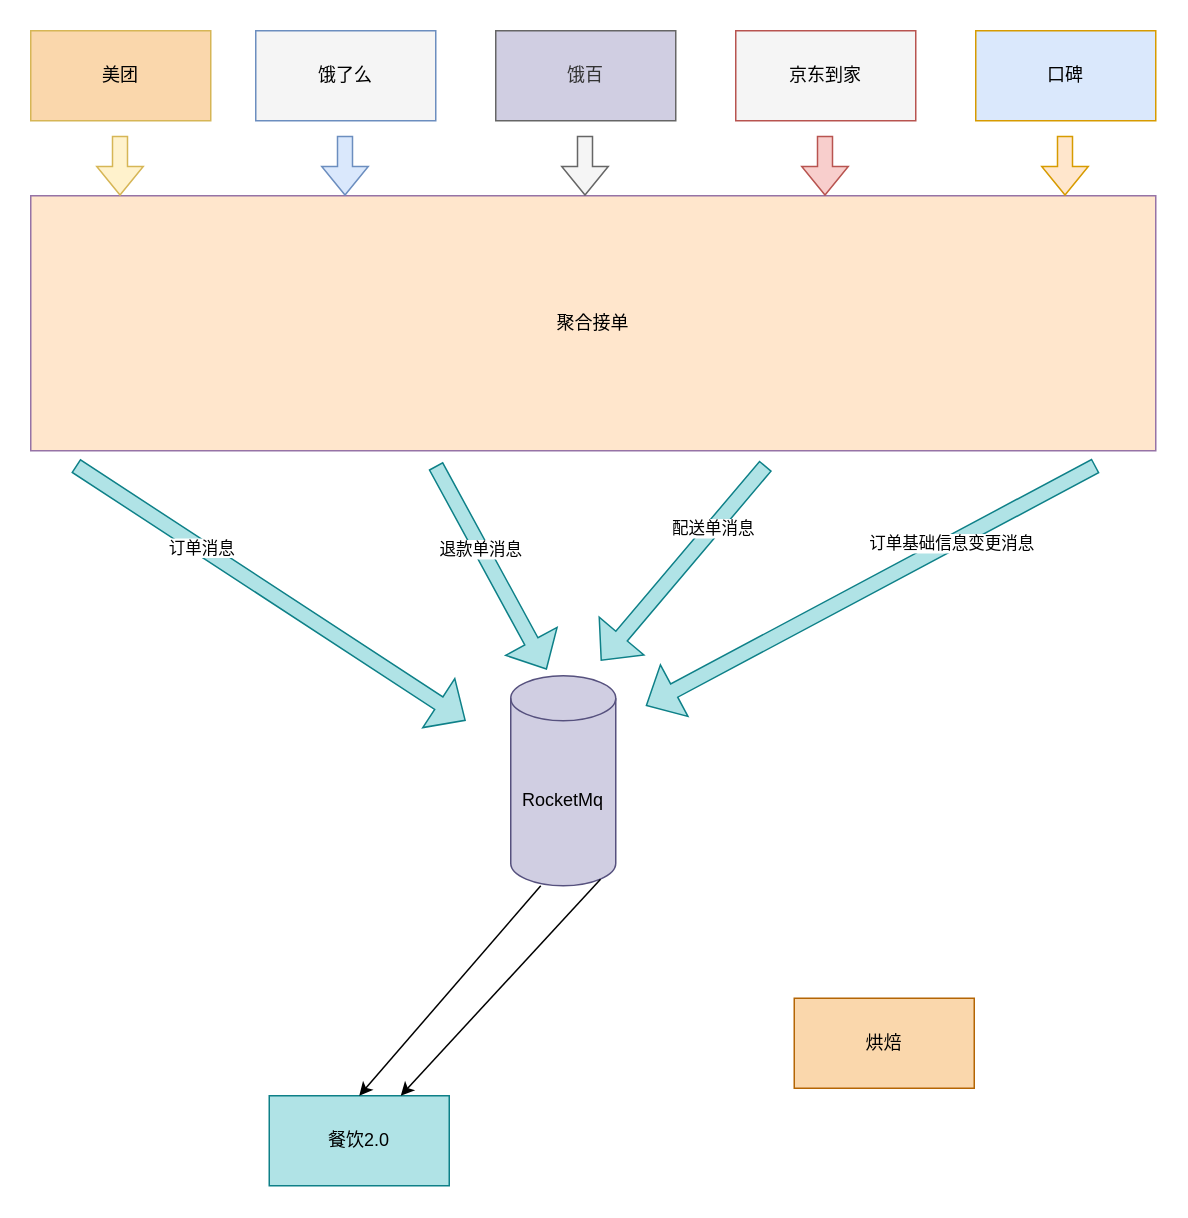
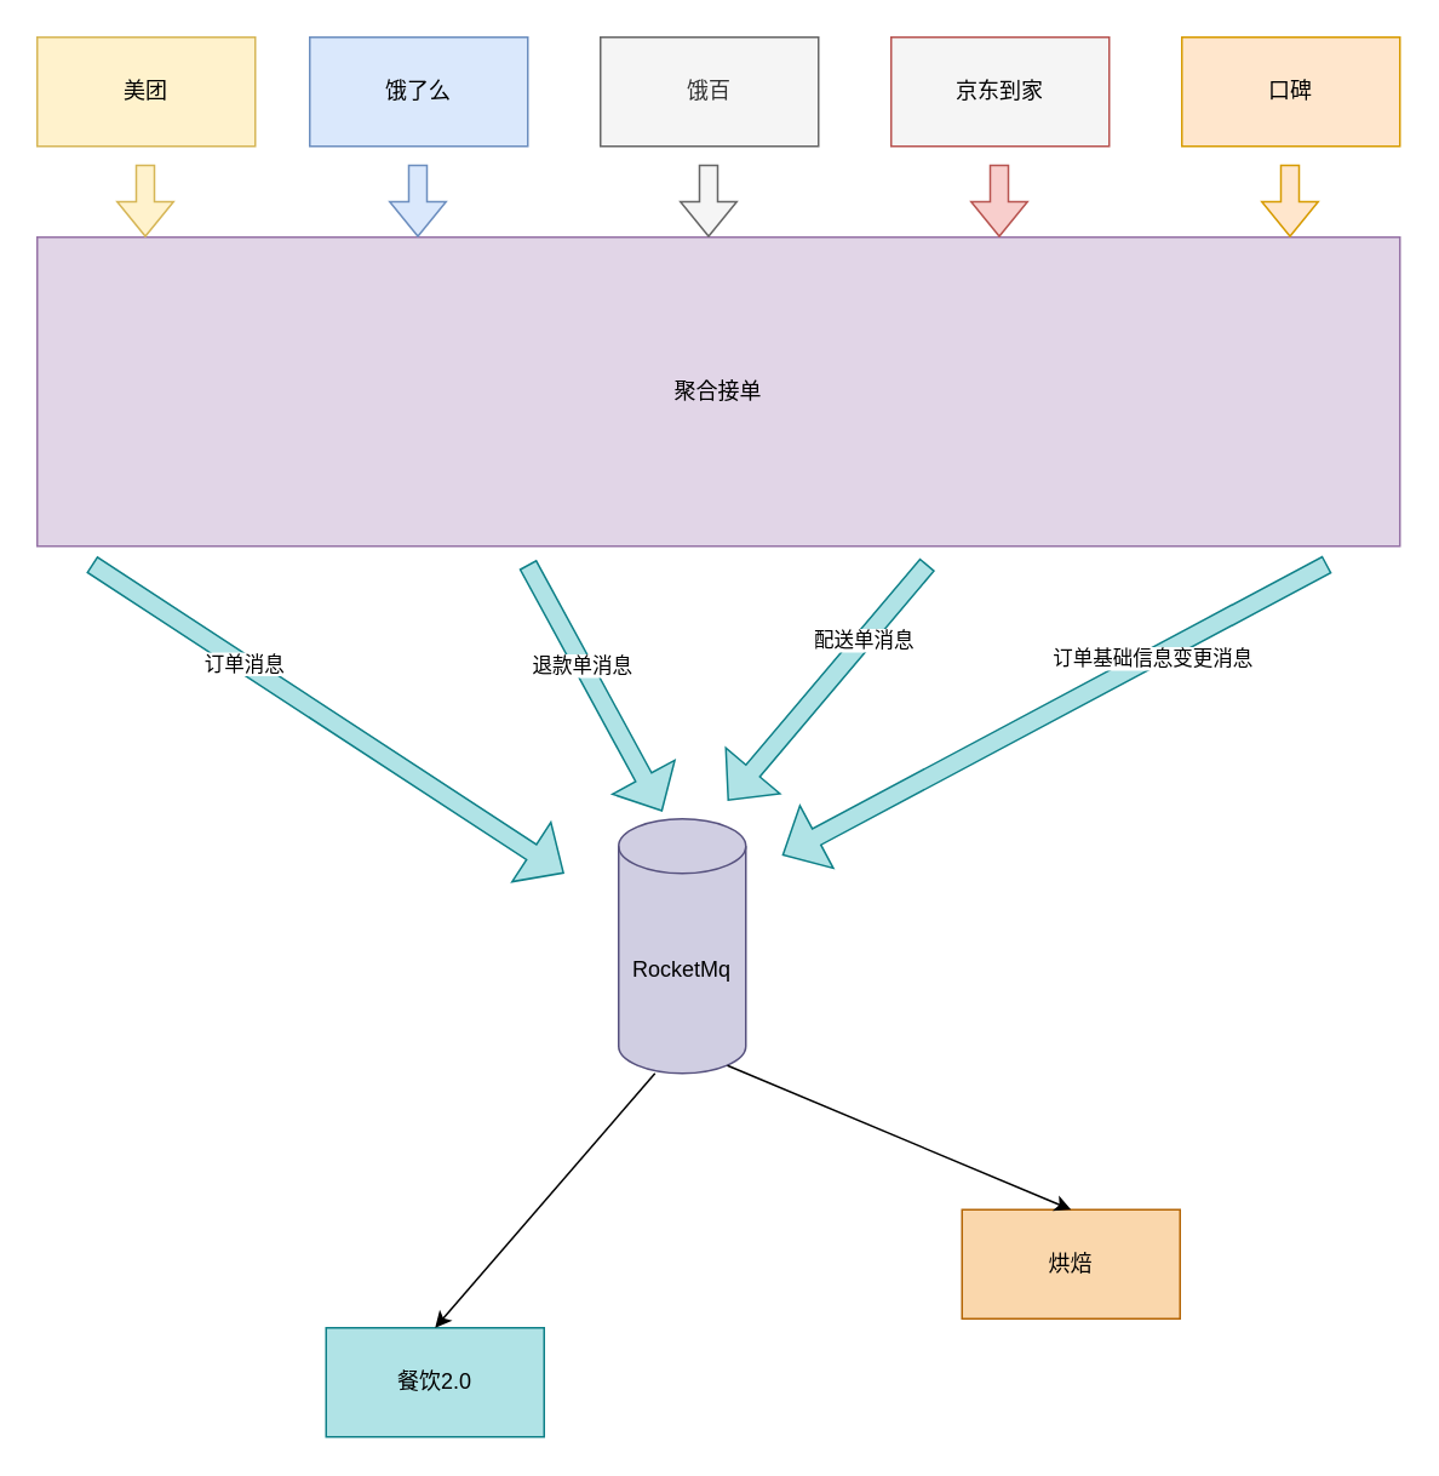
- <mxCell id="2" value="美团" style="rounded=0;whiteSpace=wrap;html=1;fillColor=#fad7ac;strokeColor=#d6b656;" vertex="1" parent="1"><mxGeometry x="20" y="20" width="120" height="60" as="geometry" /></mxCell>
+ <mxCell id="2" value="美团" style="rounded=0;whiteSpace=wrap;html=1;fillColor=#fff2cc;strokeColor=#d6b656;" vertex="1" parent="1"><mxGeometry x="20" y="20" width="120" height="60" as="geometry" /></mxCell>
- <mxCell id="3" value="饿了么" style="rounded=0;whiteSpace=wrap;html=1;fillColor=#f5f5f5;strokeColor=#6c8ebf;" vertex="1" parent="1"><mxGeometry x="170" y="20" width="120" height="60" as="geometry" /></mxCell>
+ <mxCell id="3" value="饿了么" style="rounded=0;whiteSpace=wrap;html=1;fillColor=#dae8fc;strokeColor=#6c8ebf;" vertex="1" parent="1"><mxGeometry x="170" y="20" width="120" height="60" as="geometry" /></mxCell>
- <mxCell id="4" value="饿百" style="rounded=0;whiteSpace=wrap;html=1;fillColor=#d0cee2;fontColor=#333333;strokeColor=#666666;" vertex="1" parent="1"><mxGeometry x="330" y="20" width="120" height="60" as="geometry" /></mxCell>
+ <mxCell id="4" value="饿百" style="rounded=0;whiteSpace=wrap;html=1;fillColor=#f5f5f5;fontColor=#333333;strokeColor=#666666;" vertex="1" parent="1"><mxGeometry x="330" y="20" width="120" height="60" as="geometry" /></mxCell>
- <mxCell id="11" value="口碑" style="rounded=0;whiteSpace=wrap;html=1;fillColor=#dae8fc;strokeColor=#d79b00;" vertex="1" parent="1"><mxGeometry x="650" y="20" width="120" height="60" as="geometry" /></mxCell>
+ <mxCell id="11" value="口碑" style="rounded=0;whiteSpace=wrap;html=1;fillColor=#ffe6cc;strokeColor=#d79b00;" vertex="1" parent="1"><mxGeometry x="650" y="20" width="120" height="60" as="geometry" /></mxCell>
- <mxCell id="6" value="聚合接单" style="rounded=0;whiteSpace=wrap;html=1;fillColor=#ffe6cc;strokeColor=#9673a6;" vertex="1" parent="1"><mxGeometry x="20" y="130" width="750" height="170" as="geometry" /></mxCell>
+ <mxCell id="6" value="聚合接单" style="rounded=0;whiteSpace=wrap;html=1;fillColor=#e1d5e7;strokeColor=#9673a6;" vertex="1" parent="1"><mxGeometry x="20" y="130" width="750" height="170" as="geometry" /></mxCell>
- <mxCell id="25" value="" style="endArrow=classic;html=1;rounded=0;exitX=0.855;exitY=1;exitDx=0;exitDy=-4.35;exitPerimeter=0;" edge="1" parent="1" source="17" target="13"><mxGeometry width="50" height="50" relative="1" as="geometry"><mxPoint x="360" y="590" as="sourcePoint" /><mxPoint x="410" y="540" as="targetPoint" /></mxGeometry></mxCell>
+ <mxCell id="25" value="" style="endArrow=classic;html=1;rounded=0;entryX=0.5;entryY=0;entryDx=0;entryDy=0;exitX=0.855;exitY=1;exitDx=0;exitDy=-4.35;exitPerimeter=0;" edge="1" parent="1" source="17" target="14"><mxGeometry width="50" height="50" relative="1" as="geometry"><mxPoint x="360" y="590" as="sourcePoint" /><mxPoint x="410" y="540" as="targetPoint" /></mxGeometry></mxCell>
